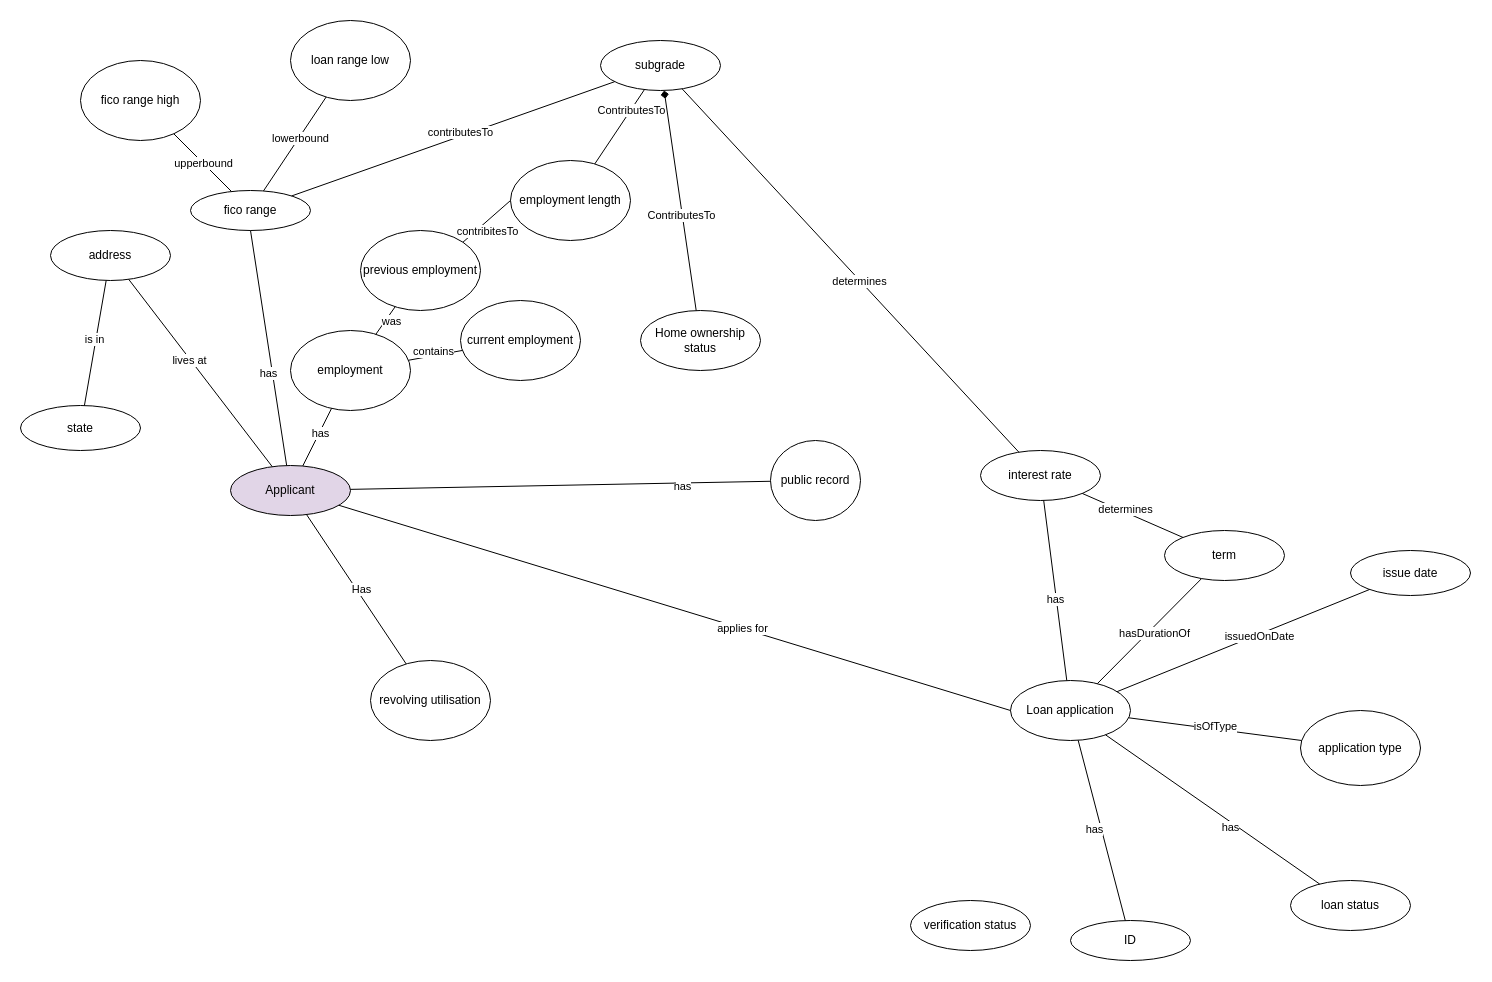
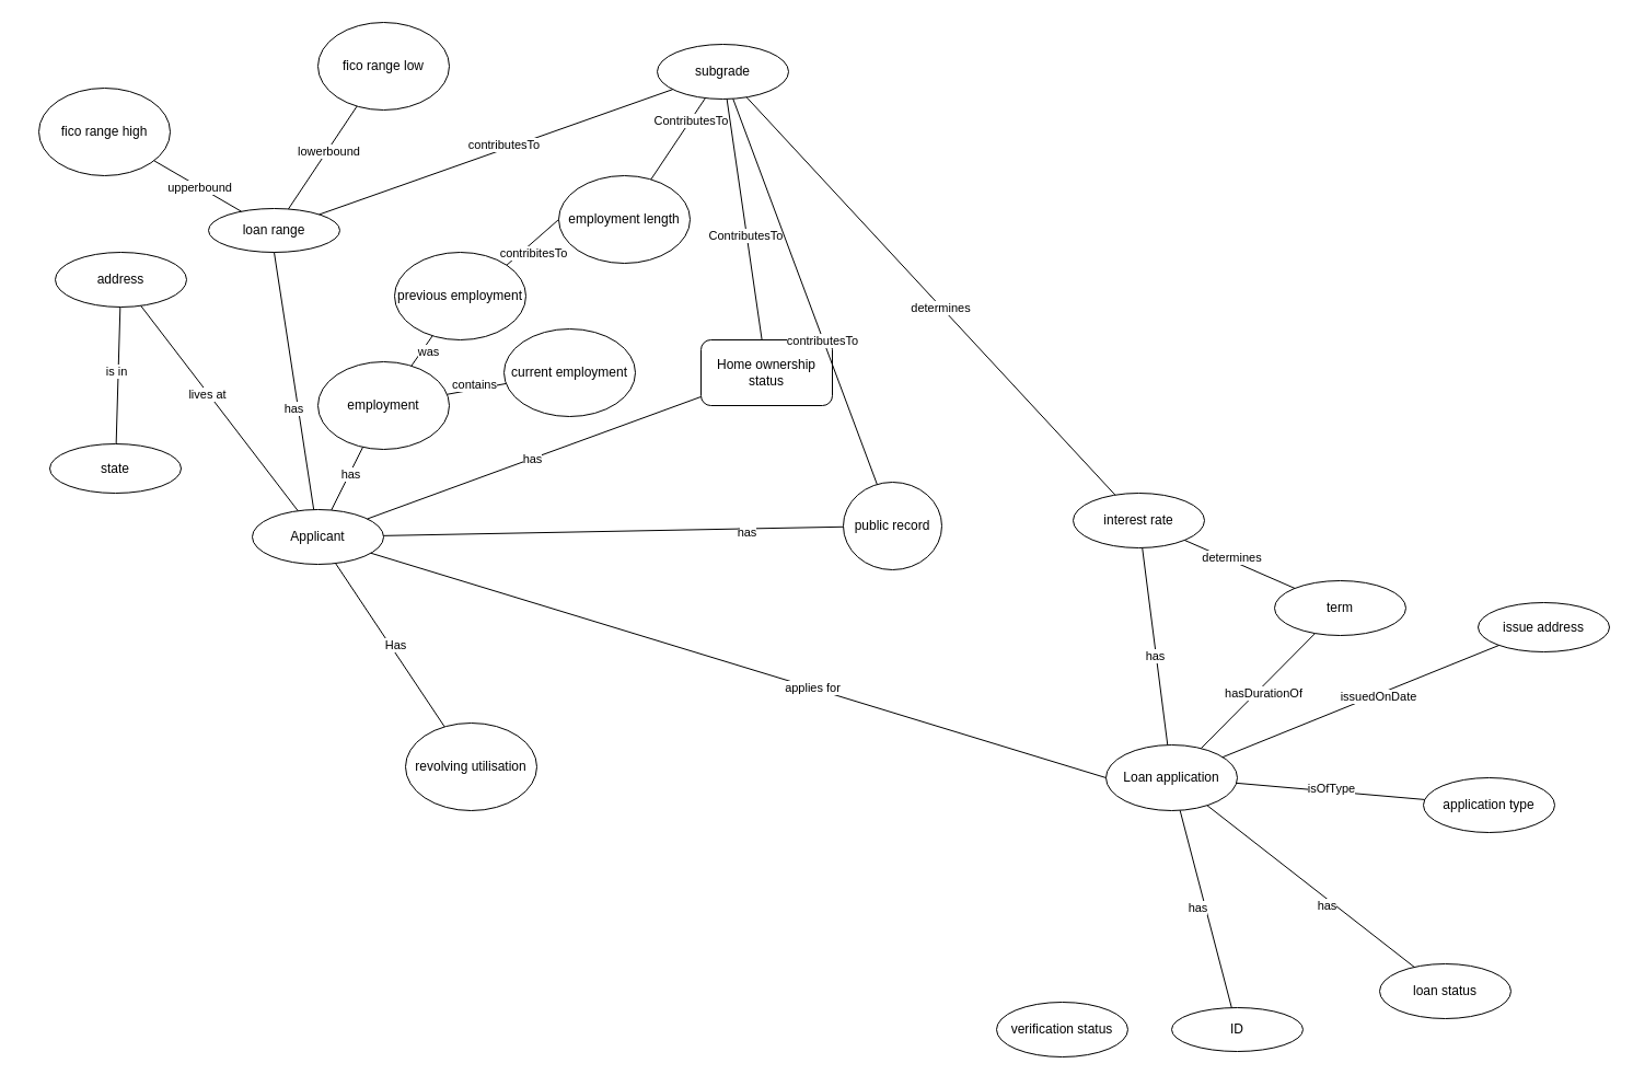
- <mxCell id="10" value="loan range low" style="ellipse;whiteSpace=wrap;html=1;" vertex="1" parent="1"><mxGeometry x="290" y="20" width="120" height="80" as="geometry" /></mxCell>
+ <mxCell id="10" value="fico range low" style="ellipse;whiteSpace=wrap;html=1;" vertex="1" parent="1"><mxGeometry x="290" y="20" width="120" height="80" as="geometry" /></mxCell>
- <mxCell id="52" value="" style="endArrow=diamond;html=1;rounded=0;" edge="1" parent="1" source="6" target="36"><mxGeometry width="50" height="50" relative="1" as="geometry"><mxPoint x="1020" y="450" as="sourcePoint" /><mxPoint x="1070" y="400" as="targetPoint" /></mxGeometry></mxCell>
+ <mxCell id="52" value="" style="endArrow=none;html=1;rounded=0;" edge="1" parent="1" source="6" target="36"><mxGeometry width="50" height="50" relative="1" as="geometry"><mxPoint x="1020" y="450" as="sourcePoint" /><mxPoint x="1070" y="400" as="targetPoint" /></mxGeometry></mxCell>
- <mxCell id="11" value="&lt;div&gt;fico range high&lt;/div&gt;" style="ellipse;whiteSpace=wrap;html=1;" vertex="1" parent="1"><mxGeometry x="80" y="60" width="120" height="80" as="geometry" /></mxCell>
+ <mxCell id="11" value="&lt;div&gt;fico range high&lt;/div&gt;" style="ellipse;whiteSpace=wrap;html=1;" vertex="1" parent="1"><mxGeometry x="35" y="80" width="120" height="80" as="geometry" /></mxCell>
- <mxCell id="9" value="&lt;div&gt;fico range&lt;/div&gt;" style="ellipse;whiteSpace=wrap;html=1;" vertex="1" parent="1"><mxGeometry x="190" y="190" width="120" height="40" as="geometry" /></mxCell>
+ <mxCell id="9" value="&lt;div&gt;loan range&lt;/div&gt;" style="ellipse;whiteSpace=wrap;html=1;" vertex="1" parent="1"><mxGeometry x="190" y="190" width="120" height="40" as="geometry" /></mxCell>
+ <mxCell id="58" value="" style="endArrow=none;html=1;rounded=0;" edge="1" parent="1" source="12" target="36"><mxGeometry width="50" height="50" relative="1" as="geometry"><mxPoint x="1340" y="450" as="sourcePoint" /><mxPoint x="1070" y="400" as="targetPoint" /></mxGeometry></mxCell>
+ <mxCell id="59" value="contributesTo" style="edgeLabel;html=1;align=center;verticalAlign=middle;resizable=0;points=[];" vertex="1" connectable="0" parent="58"><mxGeometry x="-0.253" y="1" relative="1" as="geometry"><mxPoint y="-1" as="offset" /></mxGeometry></mxCell>
- <mxCell id="6" value="Home ownership status" style="ellipse;whiteSpace=wrap;html=1;" vertex="1" parent="1"><mxGeometry x="640" y="310" width="120" height="60" as="geometry" /></mxCell>
+ <mxCell id="6" value="Home ownership status" style="whiteSpace=wrap;html=1;rounded=1;" vertex="1" parent="1"><mxGeometry x="640" y="310" width="120" height="60" as="geometry" /></mxCell>
+ <mxCell id="7" value="" style="endArrow=none;html=1;rounded=0;" edge="1" parent="1" source="6" target="2"><mxGeometry width="50" height="50" relative="1" as="geometry"><mxPoint x="1010" y="440" as="sourcePoint" /><mxPoint x="1190" y="400" as="targetPoint" /></mxGeometry></mxCell>
+ <mxCell id="8" value="has" style="edgeLabel;html=1;align=center;verticalAlign=middle;resizable=0;points=[];" vertex="1" connectable="0" parent="7"><mxGeometry x="0.008" relative="1" as="geometry"><mxPoint as="offset" /></mxGeometry></mxCell>
- <mxCell id="14" value="state" style="ellipse;whiteSpace=wrap;html=1;" vertex="1" parent="1"><mxGeometry x="20" y="405" width="120" height="45" as="geometry" /></mxCell>
+ <mxCell id="14" value="state" style="ellipse;whiteSpace=wrap;html=1;" vertex="1" parent="1"><mxGeometry x="45" y="405" width="120" height="45" as="geometry" /></mxCell>
- <mxCell id="2" value="Applicant" style="ellipse;whiteSpace=wrap;html=1;fillColor=#e1d5e7;" vertex="1" parent="1"><mxGeometry x="230" y="465" width="120" height="50" as="geometry" /></mxCell>
+ <mxCell id="2" value="Applicant" style="ellipse;whiteSpace=wrap;html=1;" vertex="1" parent="1"><mxGeometry x="230" y="465" width="120" height="50" as="geometry" /></mxCell>
- <mxCell id="39" value="issue date" style="ellipse;whiteSpace=wrap;html=1;" vertex="1" parent="1"><mxGeometry x="1350" y="550" width="120" height="45" as="geometry" /></mxCell>
+ <mxCell id="39" value="issue address" style="ellipse;whiteSpace=wrap;html=1;" vertex="1" parent="1"><mxGeometry x="1350" y="550" width="120" height="45" as="geometry" /></mxCell>
- <mxCell id="43" value="application type" style="ellipse;whiteSpace=wrap;html=1;" vertex="1" parent="1"><mxGeometry x="1300" y="710" width="120" height="75" as="geometry" /></mxCell>
+ <mxCell id="43" value="application type" style="ellipse;whiteSpace=wrap;html=1;" vertex="1" parent="1"><mxGeometry x="1300" y="710" width="120" height="50" as="geometry" /></mxCell>
- <mxCell id="41" value="loan status" style="ellipse;whiteSpace=wrap;html=1;" vertex="1" parent="1"><mxGeometry x="1290" y="880" width="120" height="50" as="geometry" /></mxCell>
+ <mxCell id="41" value="loan status" style="ellipse;whiteSpace=wrap;html=1;" vertex="1" parent="1"><mxGeometry x="1260" y="880" width="120" height="50" as="geometry" /></mxCell>
- <mxCell id="42" value="verification status" style="ellipse;whiteSpace=wrap;html=1;" vertex="1" parent="1"><mxGeometry x="910" y="900" width="120" height="50" as="geometry" /></mxCell>
+ <mxCell id="42" value="verification status" style="ellipse;whiteSpace=wrap;html=1;" vertex="1" parent="1"><mxGeometry x="910" y="915" width="120" height="50" as="geometry" /></mxCell>
